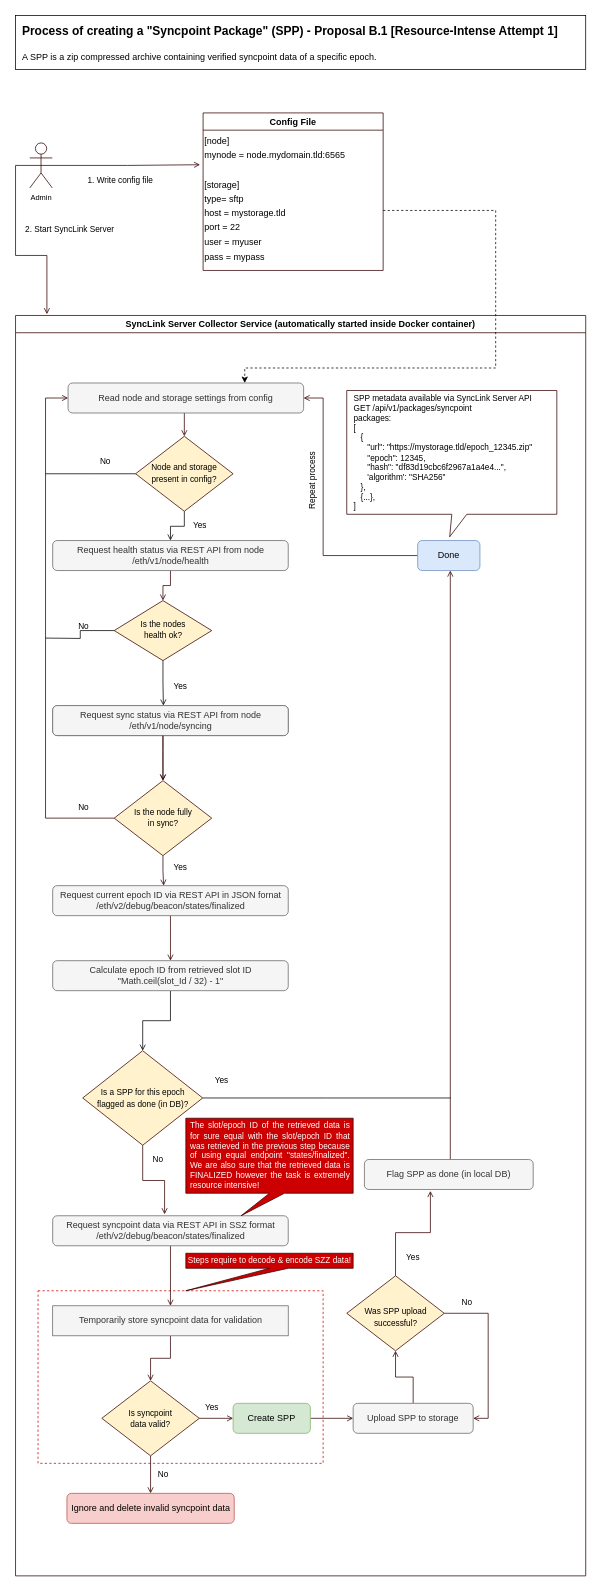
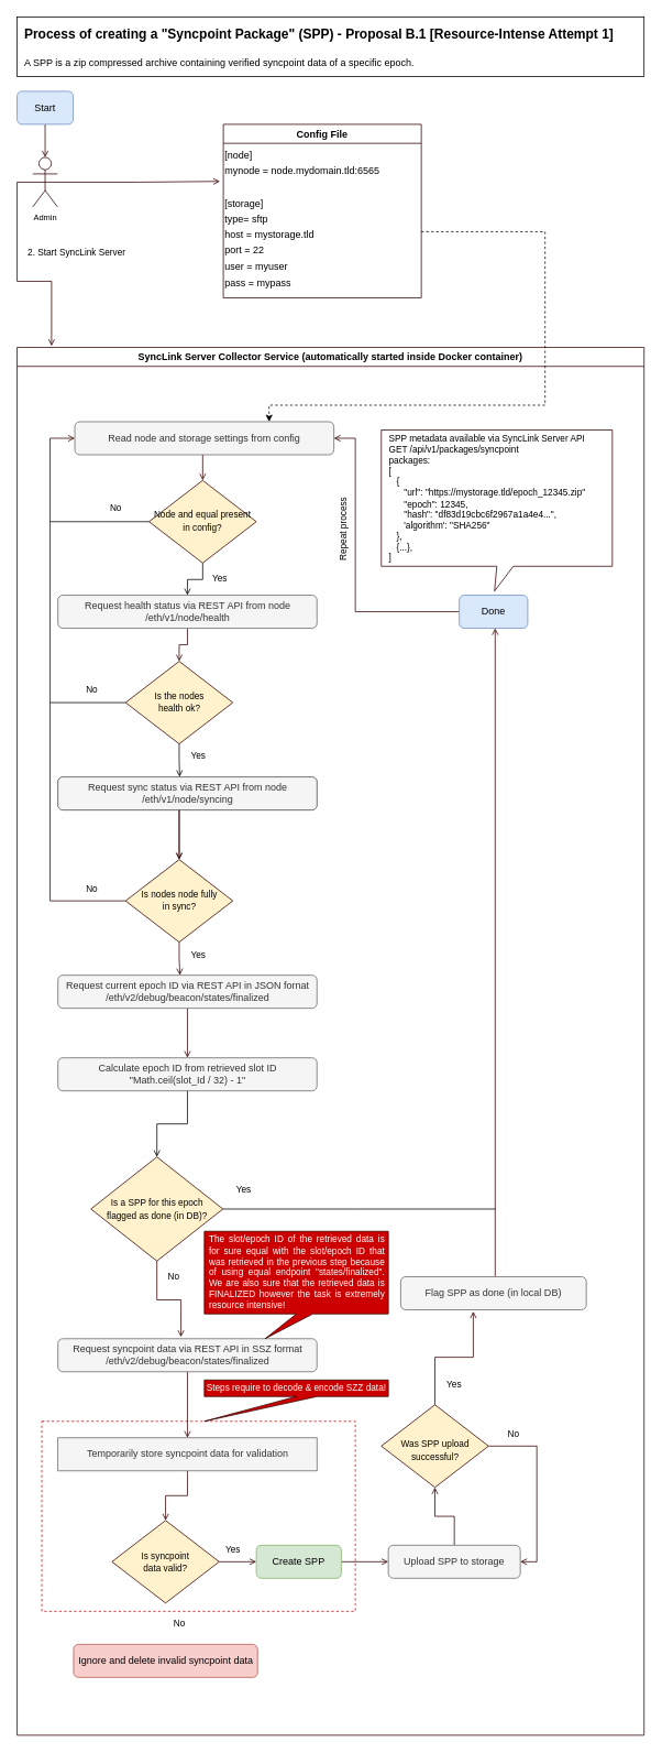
+ <mxCell id="65" value="Start" style="rounded=1;whiteSpace=wrap;html=1;fontSize=12;glass=0;strokeWidth=1;shadow=0;fillColor=#dae8fc;strokeColor=#6c8ebf;" parent="1" vertex="1"><mxGeometry x="20" y="110" width="68" height="40" as="geometry" /></mxCell>
+ <mxCell id="64" value="" style="edgeStyle=orthogonalEdgeStyle;rounded=0;orthogonalLoop=1;jettySize=auto;html=1;fontSize=11;endArrow=open;endFill=0;strokeColor=#330000;" parent="1" source="65" target="68" edge="1"><mxGeometry relative="1" as="geometry" /></mxCell>
- <mxCell id="69" value="1. Write config file" style="text;html=1;strokeColor=none;fillColor=none;align=center;verticalAlign=middle;whiteSpace=wrap;rounded=0;fontSize=11;" parent="1" vertex="1"><mxGeometry x="110" y="230" width="100" height="20" as="geometry" /></mxCell>
- <mxCell id="13" value="&lt;span style=&quot;font-size: 11px;&quot;&gt;Node and storage present in config?&lt;/span&gt;" style="rhombus;whiteSpace=wrap;html=1;shadow=0;fontFamily=Helvetica;fontSize=12;align=center;strokeWidth=1;spacing=6;spacingTop=-2;fillColor=#fff2cc;strokeColor=#330000;" parent="3" vertex="1"><mxGeometry x="160" y="161" width="130" height="100" as="geometry" /></mxCell>
+ <mxCell id="13" value="&lt;span style=&quot;font-size: 11px;&quot;&gt;Node and equal present in config?&lt;/span&gt;" style="rhombus;whiteSpace=wrap;html=1;shadow=0;fontFamily=Helvetica;fontSize=12;align=center;strokeWidth=1;spacing=6;spacingTop=-2;fillColor=#fff2cc;strokeColor=#330000;" parent="3" vertex="1"><mxGeometry x="160" y="161" width="130" height="100" as="geometry" /></mxCell>
- <mxCell id="54" value="&lt;font style=&quot;font-size: 11px;&quot;&gt;Is the nodes&lt;br&gt;health ok?&lt;/font&gt;" style="rhombus;whiteSpace=wrap;html=1;shadow=0;fontFamily=Helvetica;fontSize=12;align=center;strokeWidth=1;spacing=6;spacingTop=-2;fillColor=#fff2cc;strokeColor=#330000;" parent="3" vertex="1"><mxGeometry x="131.5" y="380" width="130" height="80" as="geometry" /></mxCell>
+ <mxCell id="54" value="&lt;font style=&quot;font-size: 11px;&quot;&gt;Is the nodes&lt;br&gt;health ok?&lt;/font&gt;" style="rhombus;whiteSpace=wrap;html=1;shadow=0;fontFamily=Helvetica;fontSize=12;align=center;strokeWidth=1;spacing=6;spacingTop=-2;fillColor=#fff2cc;strokeColor=#330000;" parent="3" vertex="1"><mxGeometry x="131.5" y="380" width="130" height="100" as="geometry" /></mxCell>
- <mxCell id="9" value="&lt;font style=&quot;font-size: 11px;&quot;&gt;Is the node fully&lt;br&gt;in sync?&lt;/font&gt;" style="rhombus;whiteSpace=wrap;html=1;shadow=0;fontFamily=Helvetica;fontSize=12;align=center;strokeWidth=1;spacing=6;spacingTop=-2;fillColor=#fff2cc;strokeColor=#330000;" parent="3" vertex="1"><mxGeometry x="131.5" y="620" width="130" height="100" as="geometry" /></mxCell>
+ <mxCell id="9" value="&lt;font style=&quot;font-size: 11px;&quot;&gt;Is nodes node fully&lt;br&gt;in sync?&lt;/font&gt;" style="rhombus;whiteSpace=wrap;html=1;shadow=0;fontFamily=Helvetica;fontSize=12;align=center;strokeWidth=1;spacing=6;spacingTop=-2;fillColor=#fff2cc;strokeColor=#330000;" parent="3" vertex="1"><mxGeometry x="131.5" y="620" width="130" height="100" as="geometry" /></mxCell>
- <mxCell id="25" style="edgeStyle=orthogonalEdgeStyle;rounded=0;orthogonalLoop=1;jettySize=auto;html=1;entryX=0.5;entryY=0;entryDx=0;entryDy=0;fontSize=11;endArrow=open;strokeColor=#330000;endFill=0;targetPerimeterSpacing=-9;sourcePerimeterSpacing=0;startSize=6;shadow=0;sketch=0;" parent="3" source="26" target="29" edge="1"><mxGeometry relative="1" as="geometry" /></mxCell>
